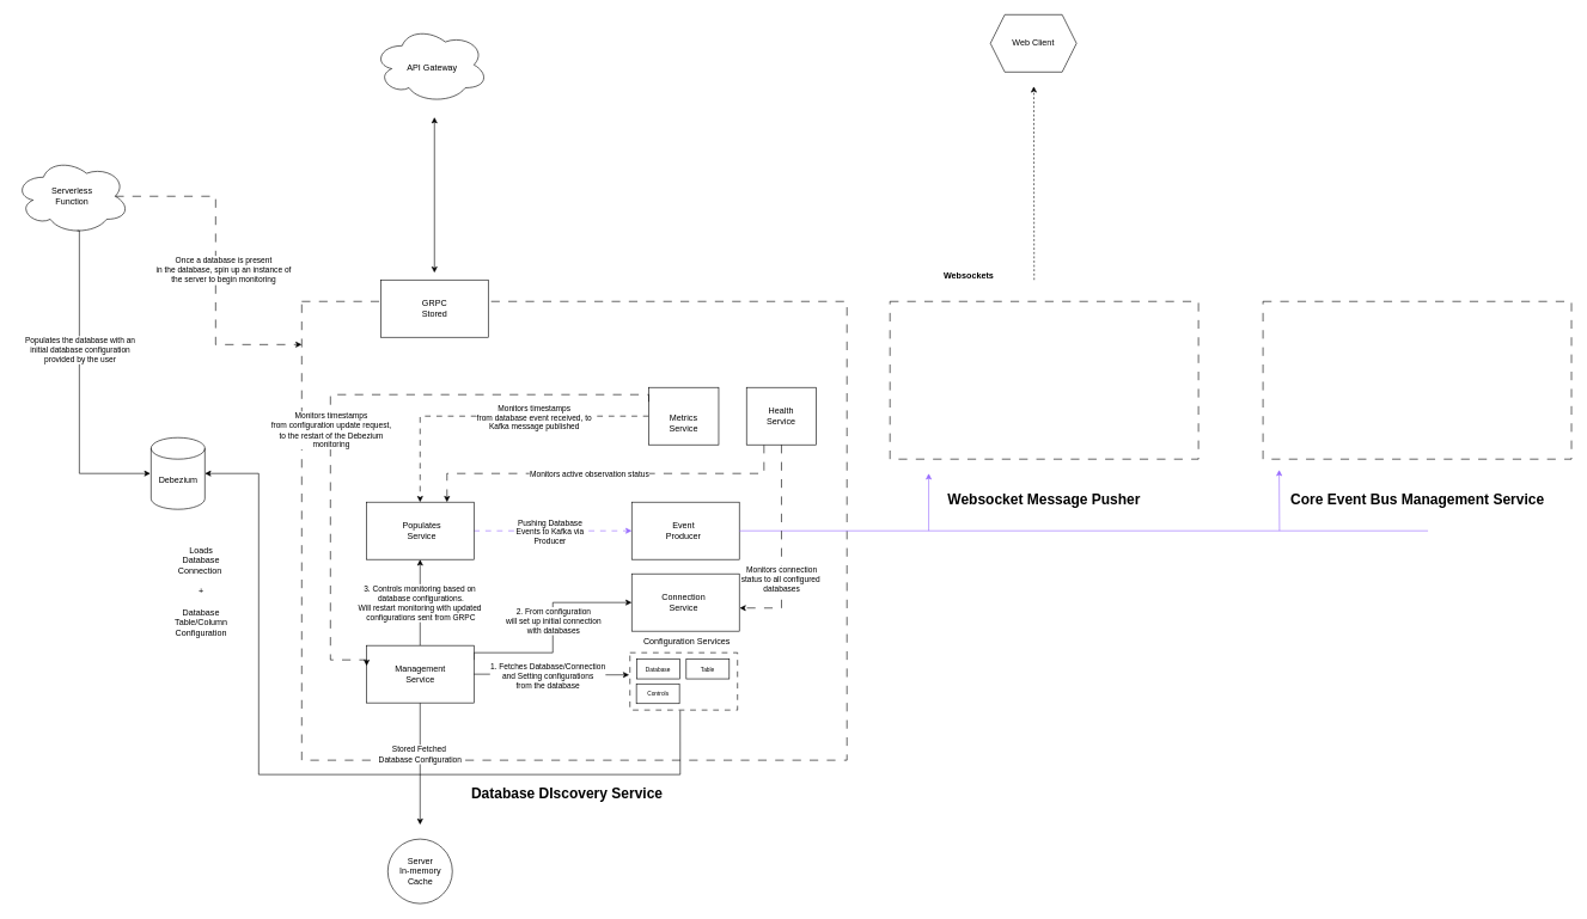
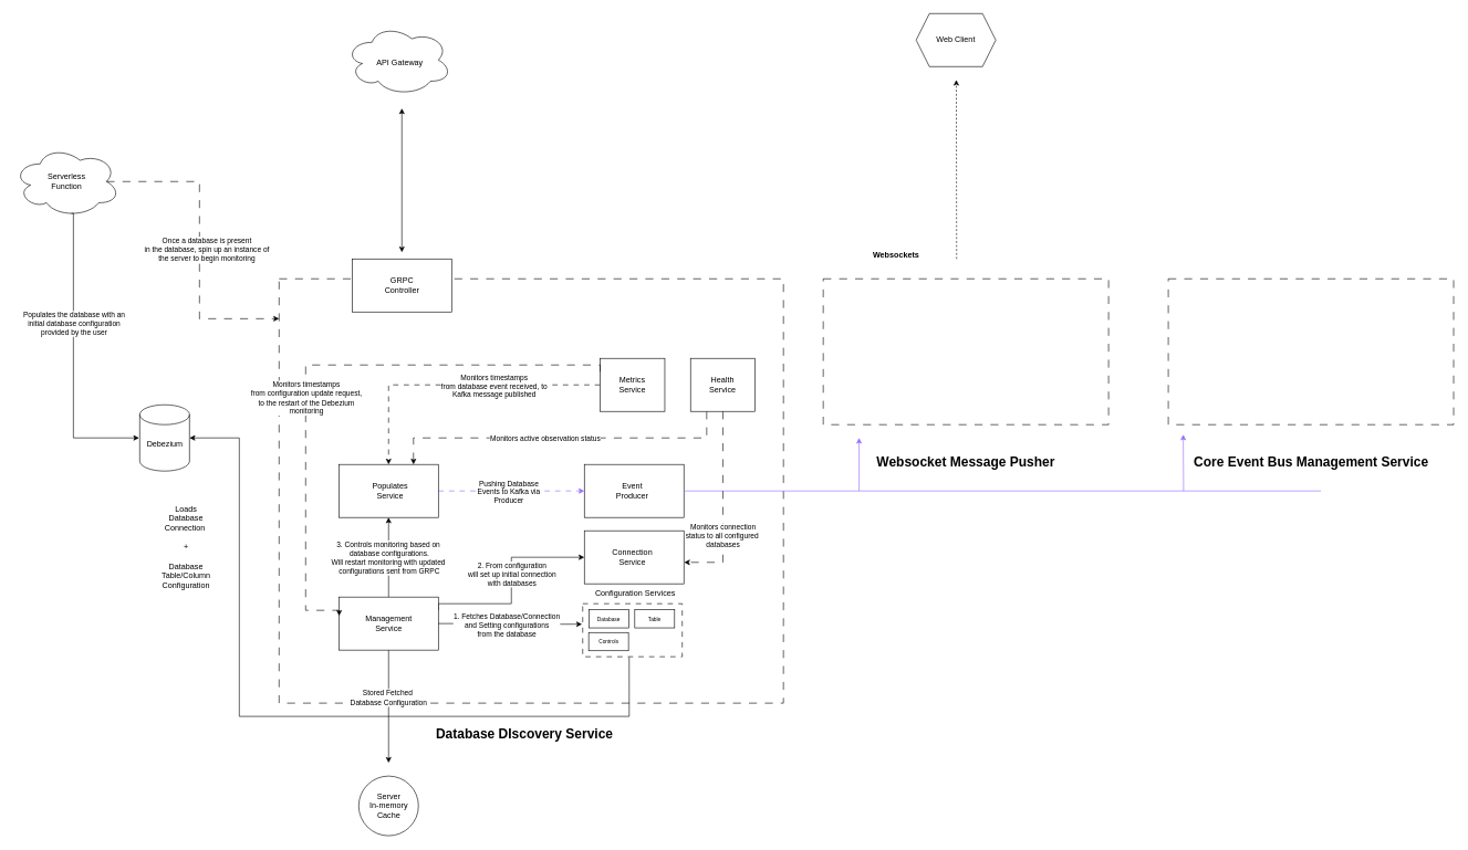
- <mxCell id="27" value="GRPC Stored" style="text;html=1;align=center;verticalAlign=middle;whiteSpace=wrap;rounded=0;" vertex="1" parent="1"><mxGeometry x="572.5" y="415" width="65" height="30" as="geometry" /></mxCell>
+ <mxCell id="27" value="GRPC Controller" style="text;html=1;align=center;verticalAlign=middle;whiteSpace=wrap;rounded=0;" vertex="1" parent="1"><mxGeometry x="572.5" y="415" width="65" height="30" as="geometry" /></mxCell>
- <mxCell id="47" value="Metrics Service" style="text;html=1;align=center;verticalAlign=middle;whiteSpace=wrap;rounded=0;" vertex="1" parent="1"><mxGeometry x="920" y="575" width="65" height="30" as="geometry" /></mxCell>
+ <mxCell id="47" value="Metrics Service" style="text;html=1;align=center;verticalAlign=middle;whiteSpace=wrap;rounded=0;" vertex="1" parent="1"><mxGeometry x="920" y="565" width="65" height="30" as="geometry" /></mxCell>
